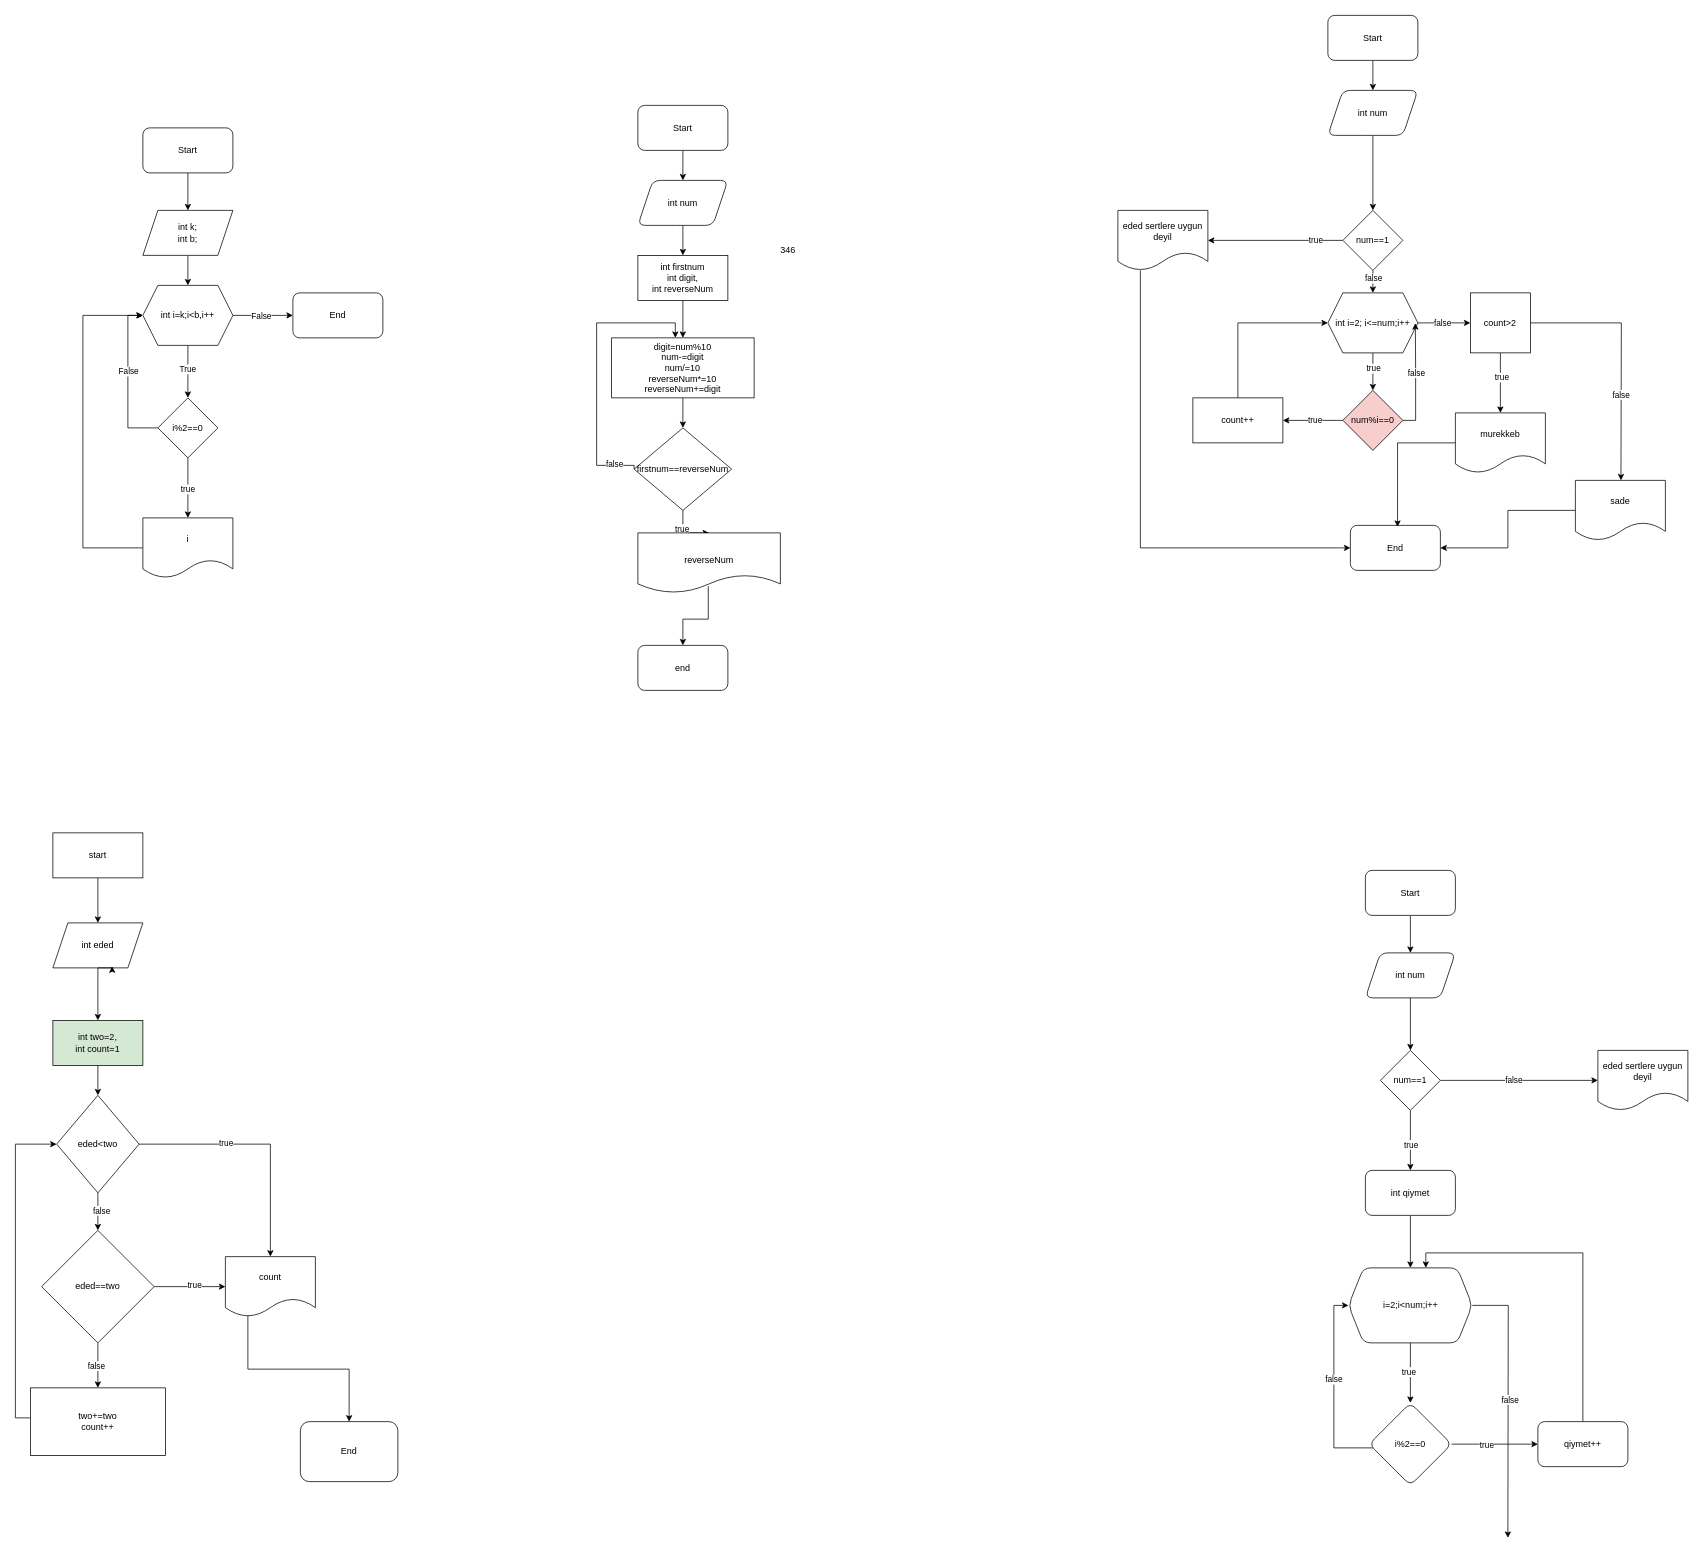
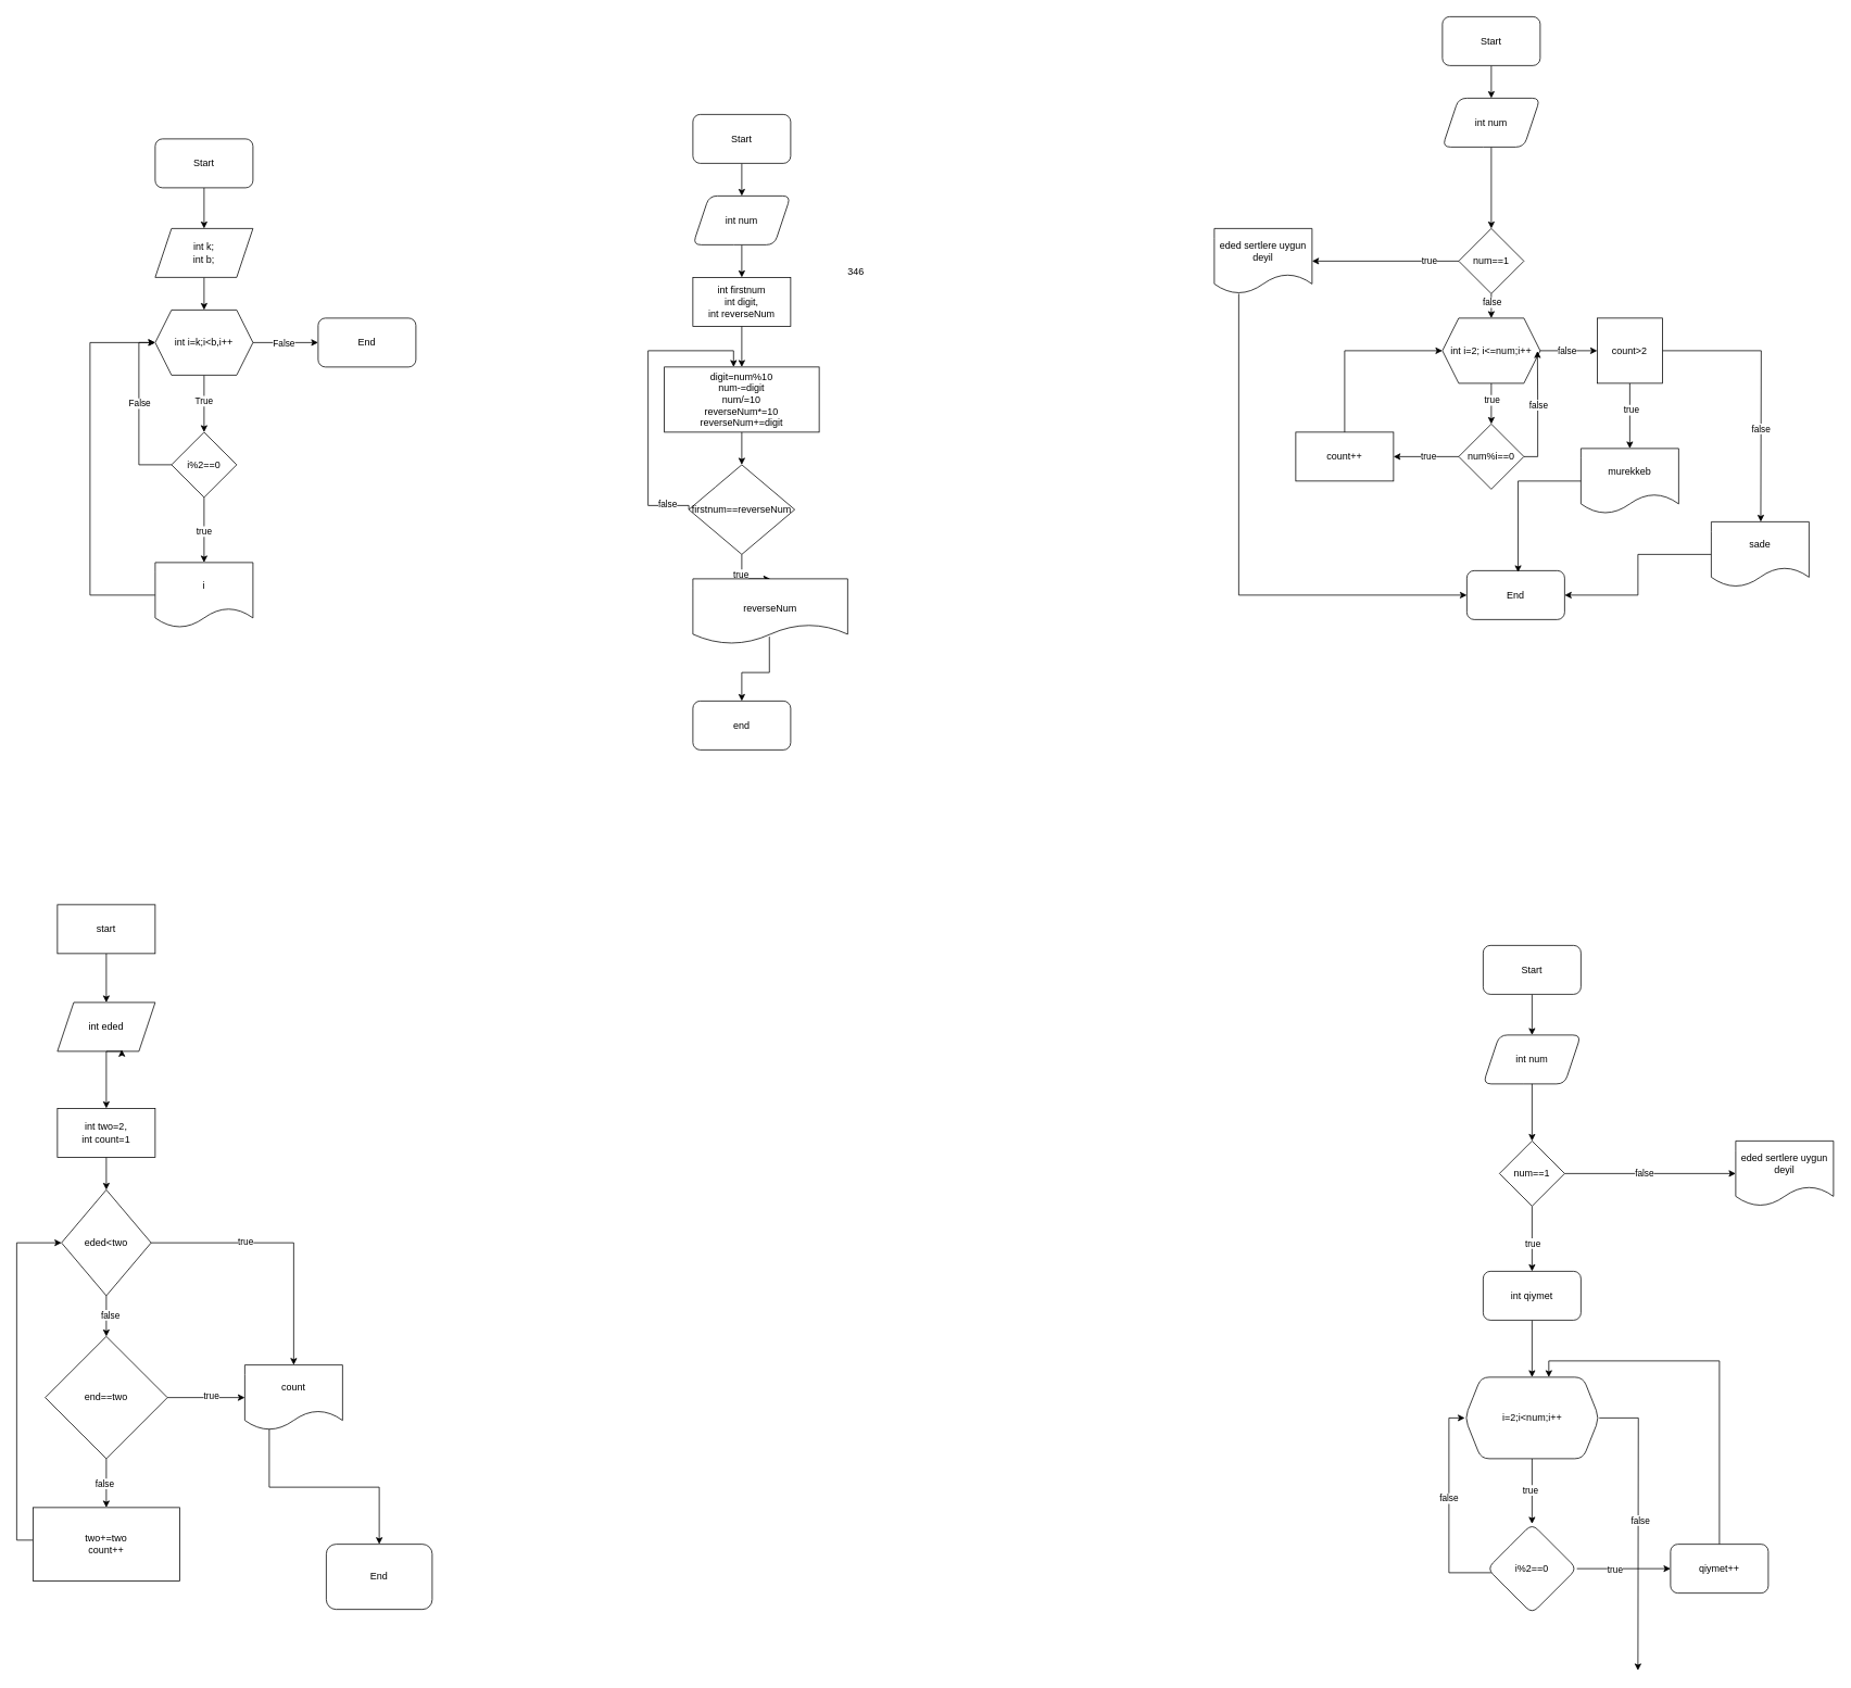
- <mxCell id="54" value="num%i==0" style="rhombus;whiteSpace=wrap;html=1;fillColor=#f8cecc;" parent="1" vertex="1"><mxGeometry x="1790" y="520" width="80" height="80" as="geometry" /></mxCell>
+ <mxCell id="54" value="num%i==0" style="rhombus;whiteSpace=wrap;html=1;" parent="1" vertex="1"><mxGeometry x="1790" y="520" width="80" height="80" as="geometry" /></mxCell>
- <mxCell id="98" value="int two=2,&lt;div&gt;int count=1&lt;/div&gt;" style="rounded=0;whiteSpace=wrap;html=1;fillColor=#d5e8d4;" vertex="1" parent="1"><mxGeometry x="70" y="1360" width="120" height="60" as="geometry" /></mxCell>
+ <mxCell id="98" value="int two=2,&lt;div&gt;int count=1&lt;/div&gt;" style="rounded=0;whiteSpace=wrap;html=1;" vertex="1" parent="1"><mxGeometry x="70" y="1360" width="120" height="60" as="geometry" /></mxCell>
- <mxCell id="104" value="eded==two" style="rhombus;whiteSpace=wrap;html=1;" vertex="1" parent="1"><mxGeometry x="55" y="1640" width="150" height="150" as="geometry" /></mxCell>
+ <mxCell id="104" value="end==two" style="rhombus;whiteSpace=wrap;html=1;" vertex="1" parent="1"><mxGeometry x="55" y="1640" width="150" height="150" as="geometry" /></mxCell>
